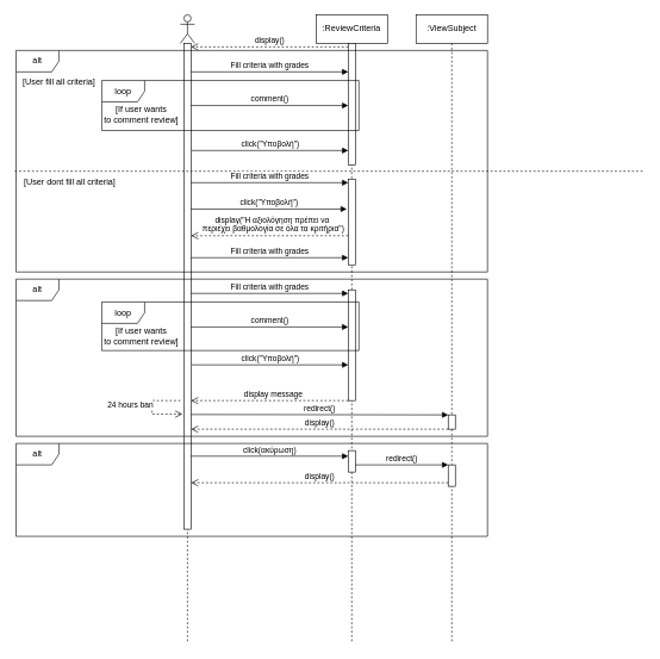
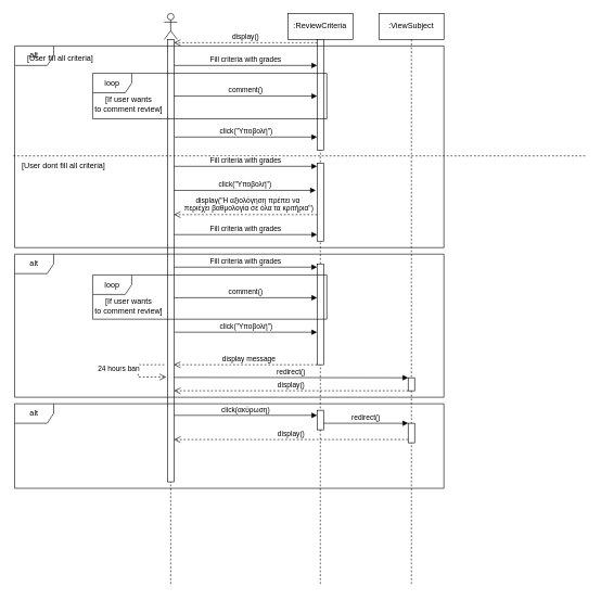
- <mxCell id="15" value="[User fill all criteria]" style="text;html=1;align=center;verticalAlign=middle;resizable=0;points=[];autosize=1;strokeColor=none;fillColor=none;" parent="1" vertex="1"><mxGeometry x="22" y="100" width="120" height="30" as="geometry" /></mxCell>
+ <mxCell id="15" value="[User fill all criteria]" style="text;html=1;align=center;verticalAlign=middle;resizable=0;points=[];autosize=1;strokeColor=none;fillColor=none;" parent="1" vertex="1"><mxGeometry x="32" y="75" width="120" height="30" as="geometry" /></mxCell>
